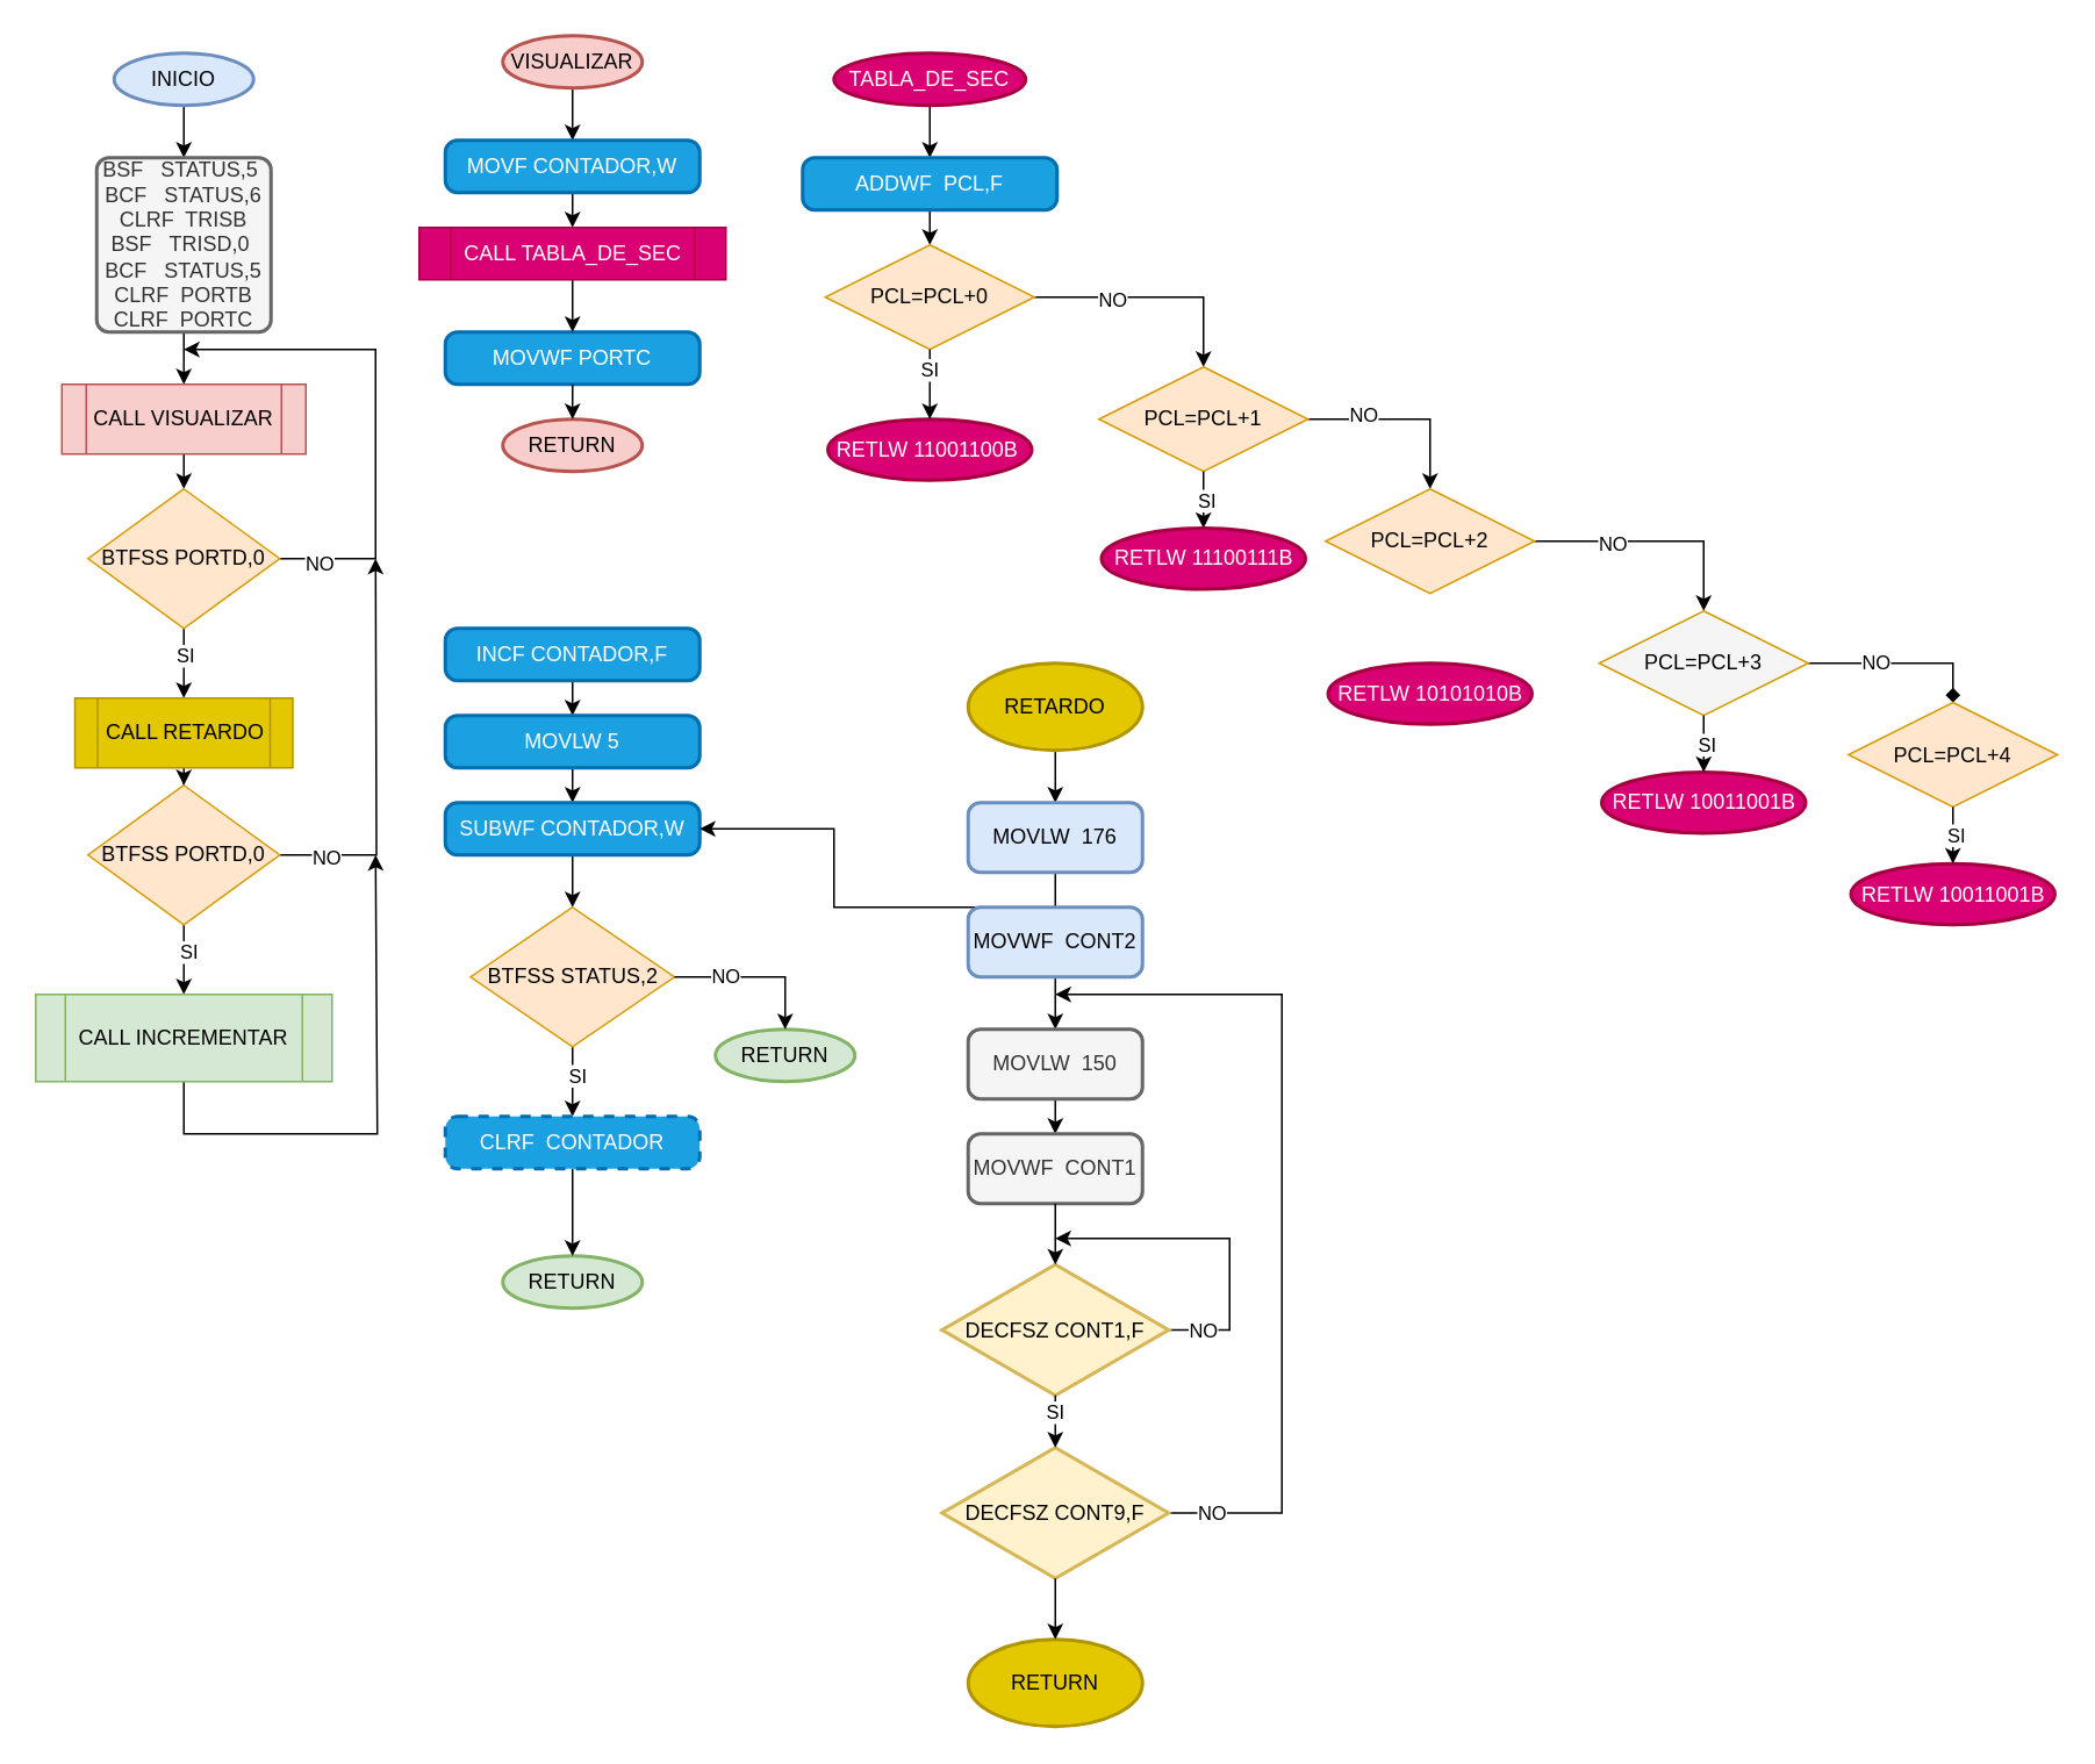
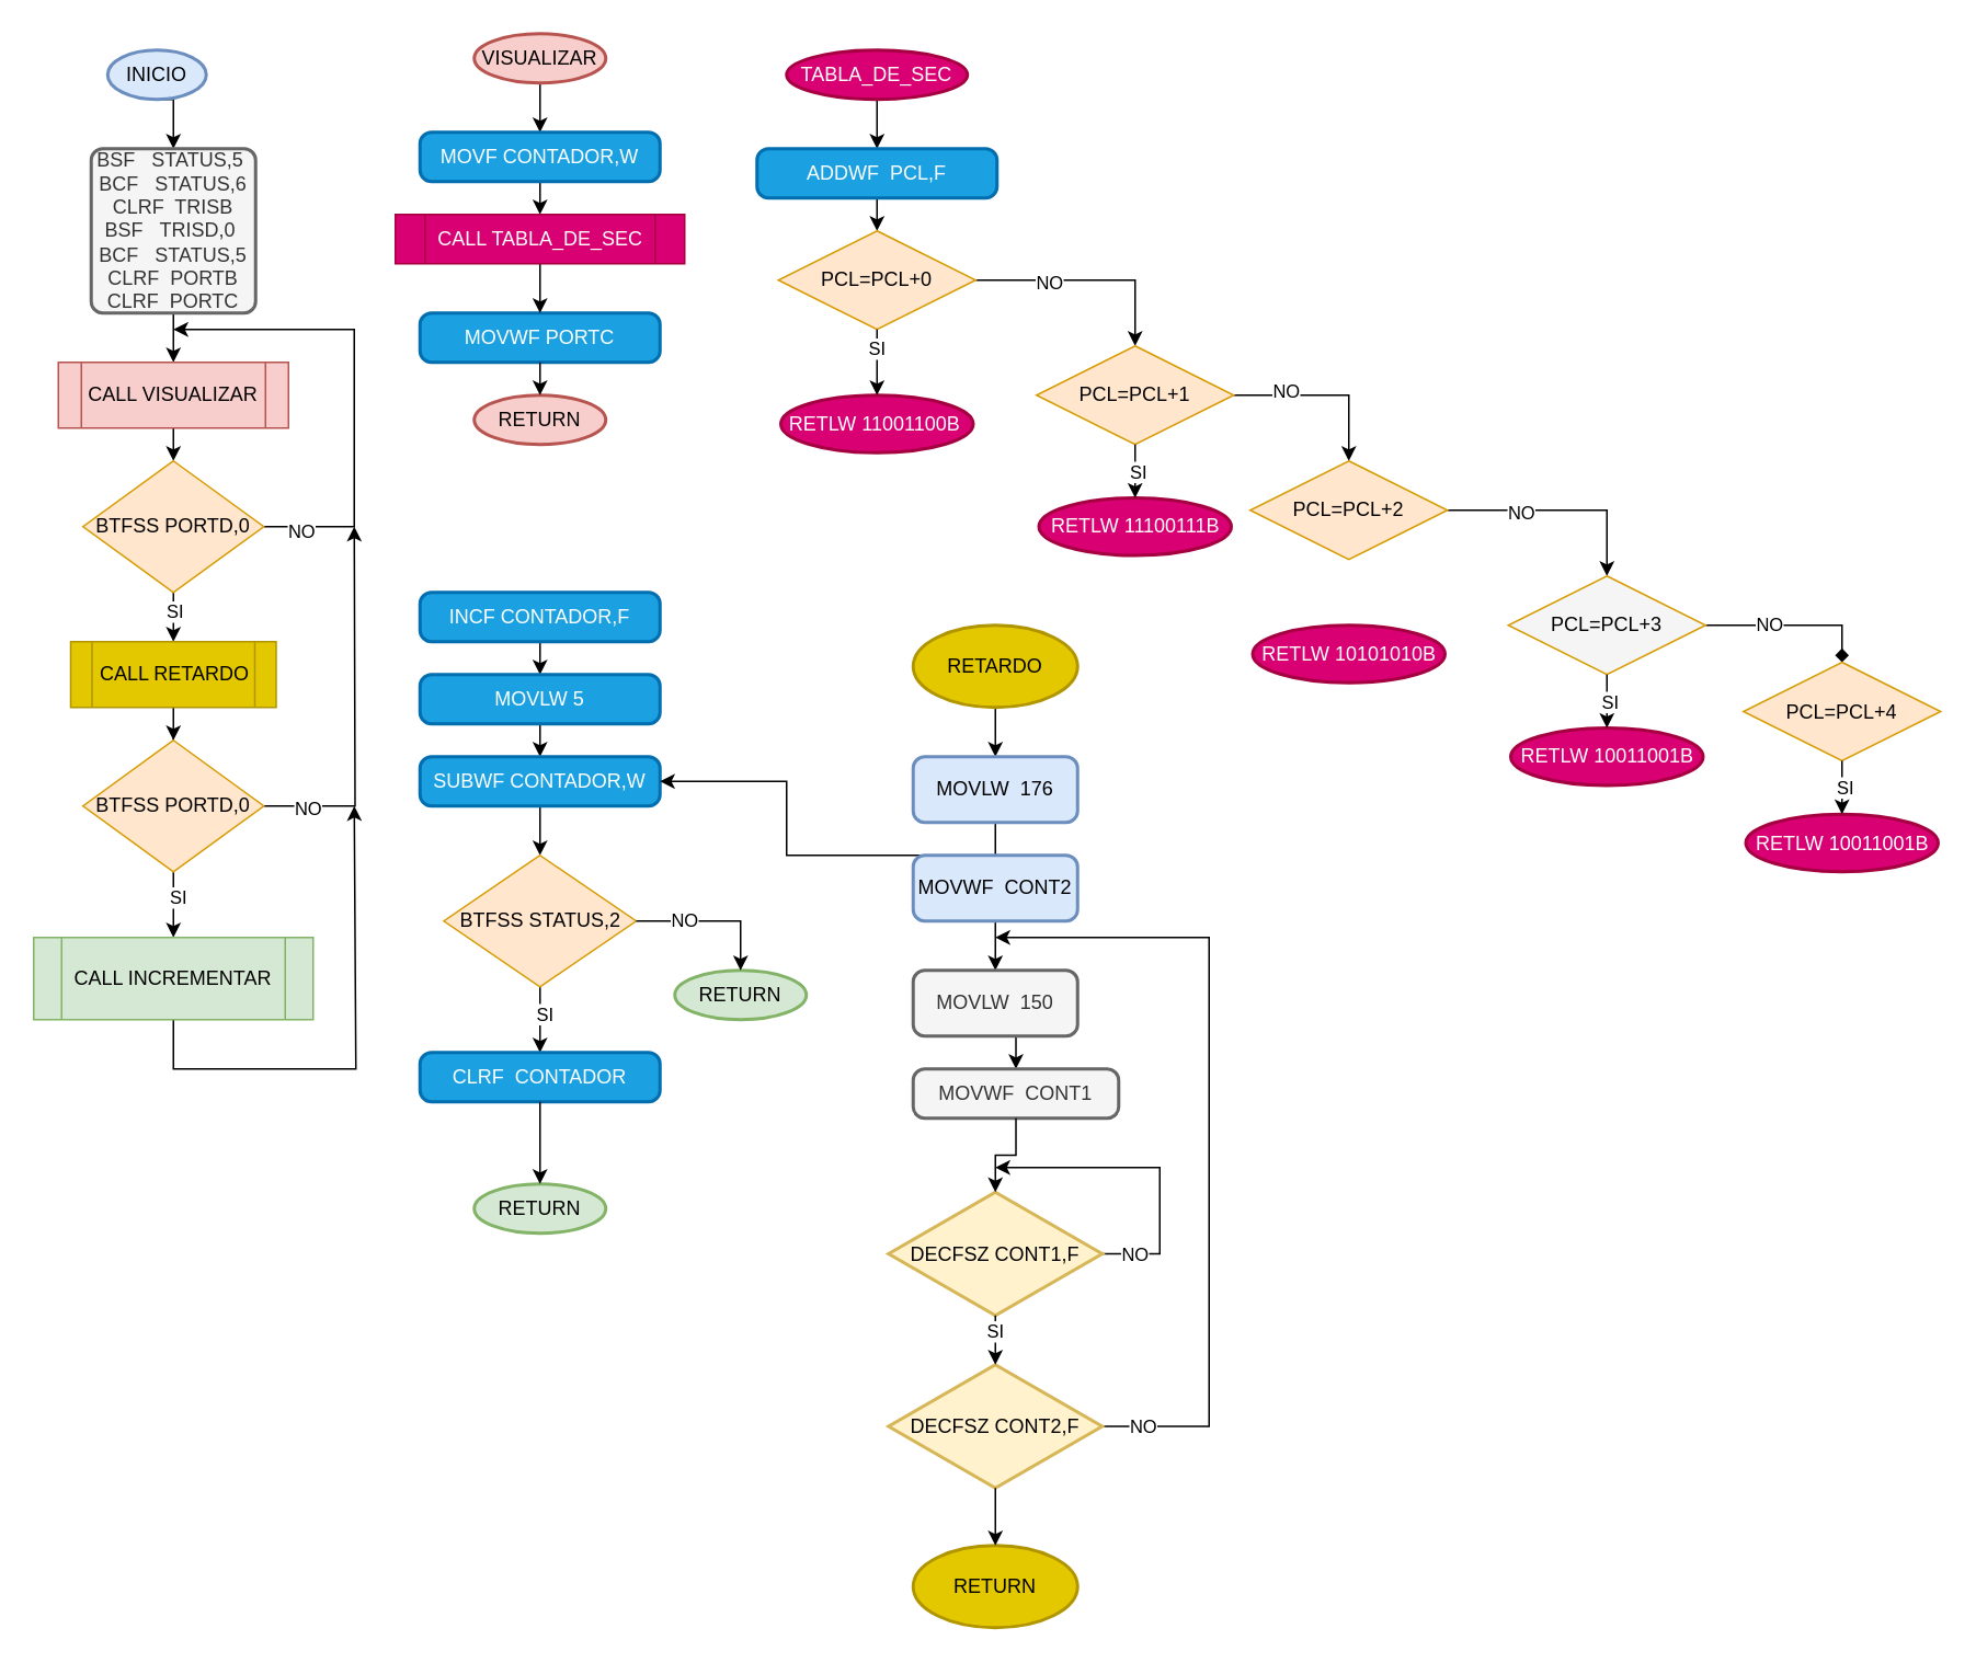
- <mxCell id="3" value="INICIO" style="strokeWidth=2;html=1;shape=mxgraph.flowchart.start_1;whiteSpace=wrap;fillColor=#dae8fc;strokeColor=#6c8ebf;" vertex="1" parent="1"><mxGeometry x="65" y="30" width="80" height="30" as="geometry" /></mxCell>
+ <mxCell id="3" value="INICIO" style="strokeWidth=2;html=1;shape=mxgraph.flowchart.start_1;whiteSpace=wrap;fillColor=#dae8fc;strokeColor=#6c8ebf;" vertex="1" parent="1"><mxGeometry x="65" y="30" width="60" height="30" as="geometry" /></mxCell>
- <mxCell id="14" value="CALL RETARDO" style="shape=process;whiteSpace=wrap;html=1;backgroundOutline=1;fillColor=#e3c800;fontColor=#000000;strokeColor=#B09500;" vertex="1" parent="1"><mxGeometry x="42.5" y="400" width="125" height="40" as="geometry" /></mxCell>
+ <mxCell id="14" value="CALL RETARDO" style="shape=process;whiteSpace=wrap;html=1;backgroundOutline=1;fillColor=#e3c800;fontColor=#000000;strokeColor=#B09500;" vertex="1" parent="1"><mxGeometry x="42.5" y="390" width="125" height="40" as="geometry" /></mxCell>
- <mxCell id="41" value="CLRF&amp;nbsp; CONTADOR" style="rounded=1;whiteSpace=wrap;html=1;absoluteArcSize=1;arcSize=14;strokeWidth=2;fillColor=#1ba1e2;fontColor=#ffffff;strokeColor=#006EAF;dashed=1;" vertex="1" parent="1"><mxGeometry x="255" y="640" width="146" height="30" as="geometry" /></mxCell>
+ <mxCell id="41" value="CLRF&amp;nbsp; CONTADOR" style="rounded=1;whiteSpace=wrap;html=1;absoluteArcSize=1;arcSize=14;strokeWidth=2;fillColor=#1ba1e2;fontColor=#ffffff;strokeColor=#006EAF;" vertex="1" parent="1"><mxGeometry x="255" y="640" width="146" height="30" as="geometry" /></mxCell>
- <mxCell id="84" value="MOVWF&amp;nbsp; CONT1" style="rounded=1;whiteSpace=wrap;html=1;absoluteArcSize=1;arcSize=14;strokeWidth=2;fillColor=#f5f5f5;fontColor=#333333;strokeColor=#666666;" vertex="1" parent="1"><mxGeometry x="555" y="650" width="100" height="40" as="geometry" /></mxCell>
+ <mxCell id="84" value="MOVWF&amp;nbsp; CONT1" style="rounded=1;whiteSpace=wrap;html=1;absoluteArcSize=1;arcSize=14;strokeWidth=2;fillColor=#f5f5f5;fontColor=#333333;strokeColor=#666666;" vertex="1" parent="1"><mxGeometry x="555" y="650" width="125" height="30" as="geometry" /></mxCell>
- <mxCell id="91" value="DECFSZ CONT9,F" style="strokeWidth=2;html=1;shape=mxgraph.flowchart.decision;whiteSpace=wrap;fillColor=#fff2cc;strokeColor=#d6b656;" vertex="1" parent="1"><mxGeometry x="540" y="830" width="130" height="75" as="geometry" /></mxCell>
+ <mxCell id="91" value="DECFSZ CONT2,F" style="strokeWidth=2;html=1;shape=mxgraph.flowchart.decision;whiteSpace=wrap;fillColor=#fff2cc;strokeColor=#d6b656;" vertex="1" parent="1"><mxGeometry x="540" y="830" width="130" height="75" as="geometry" /></mxCell>
